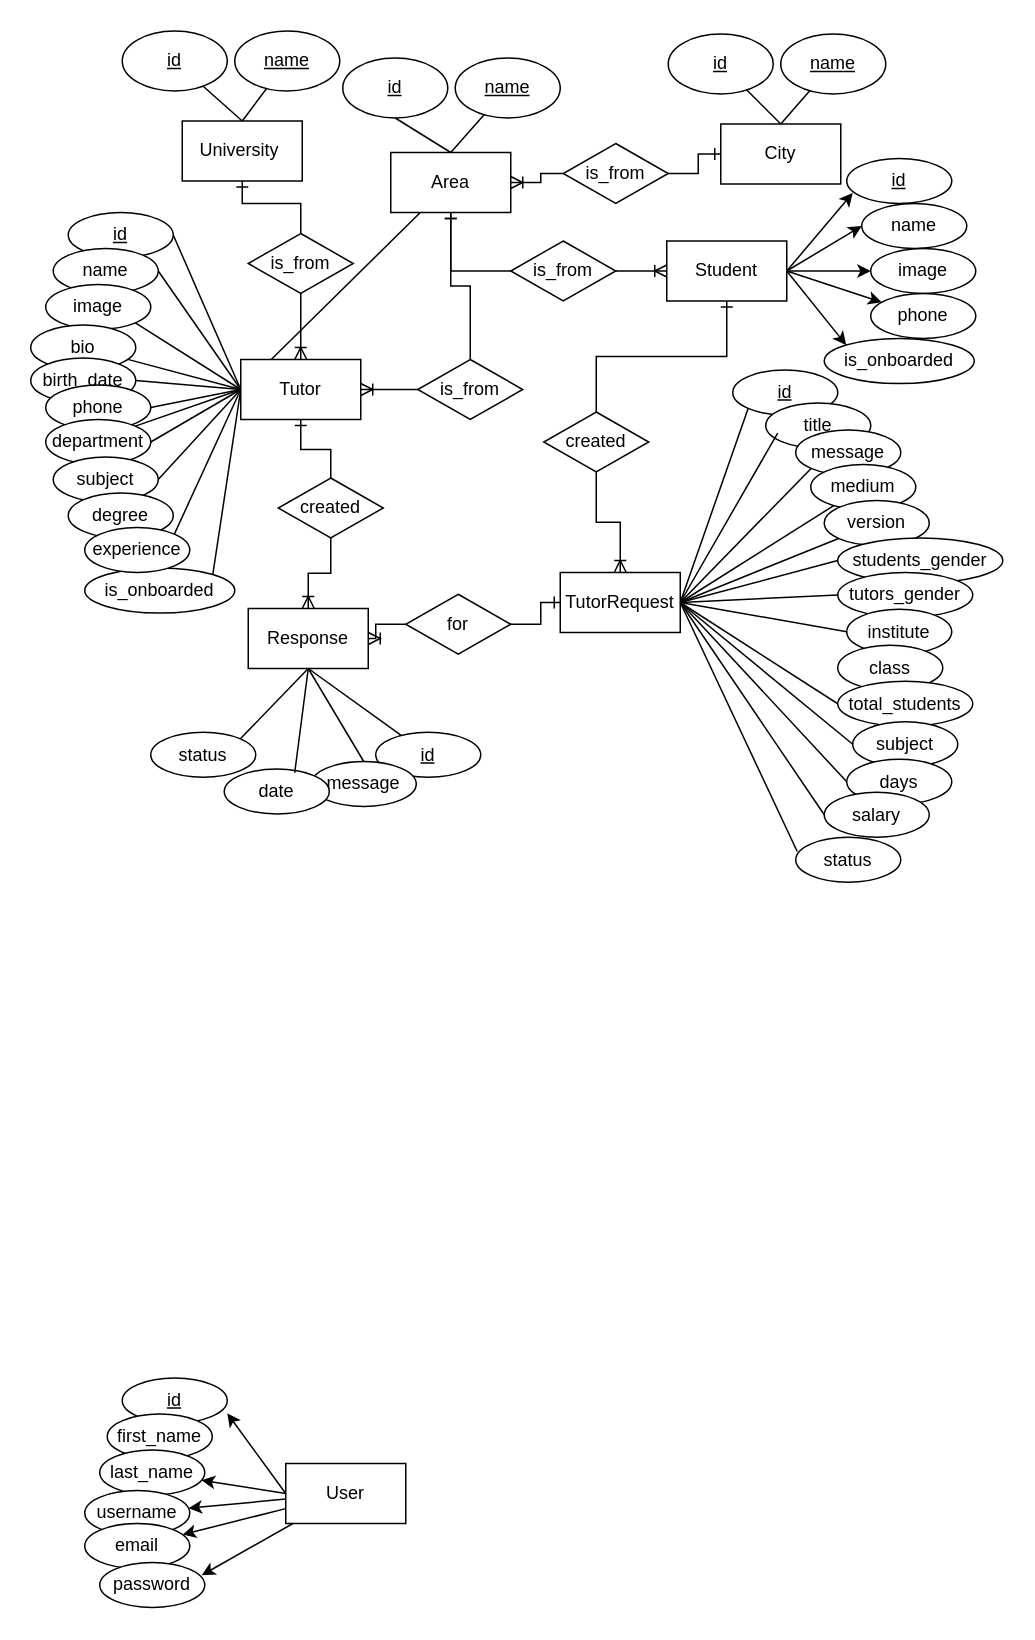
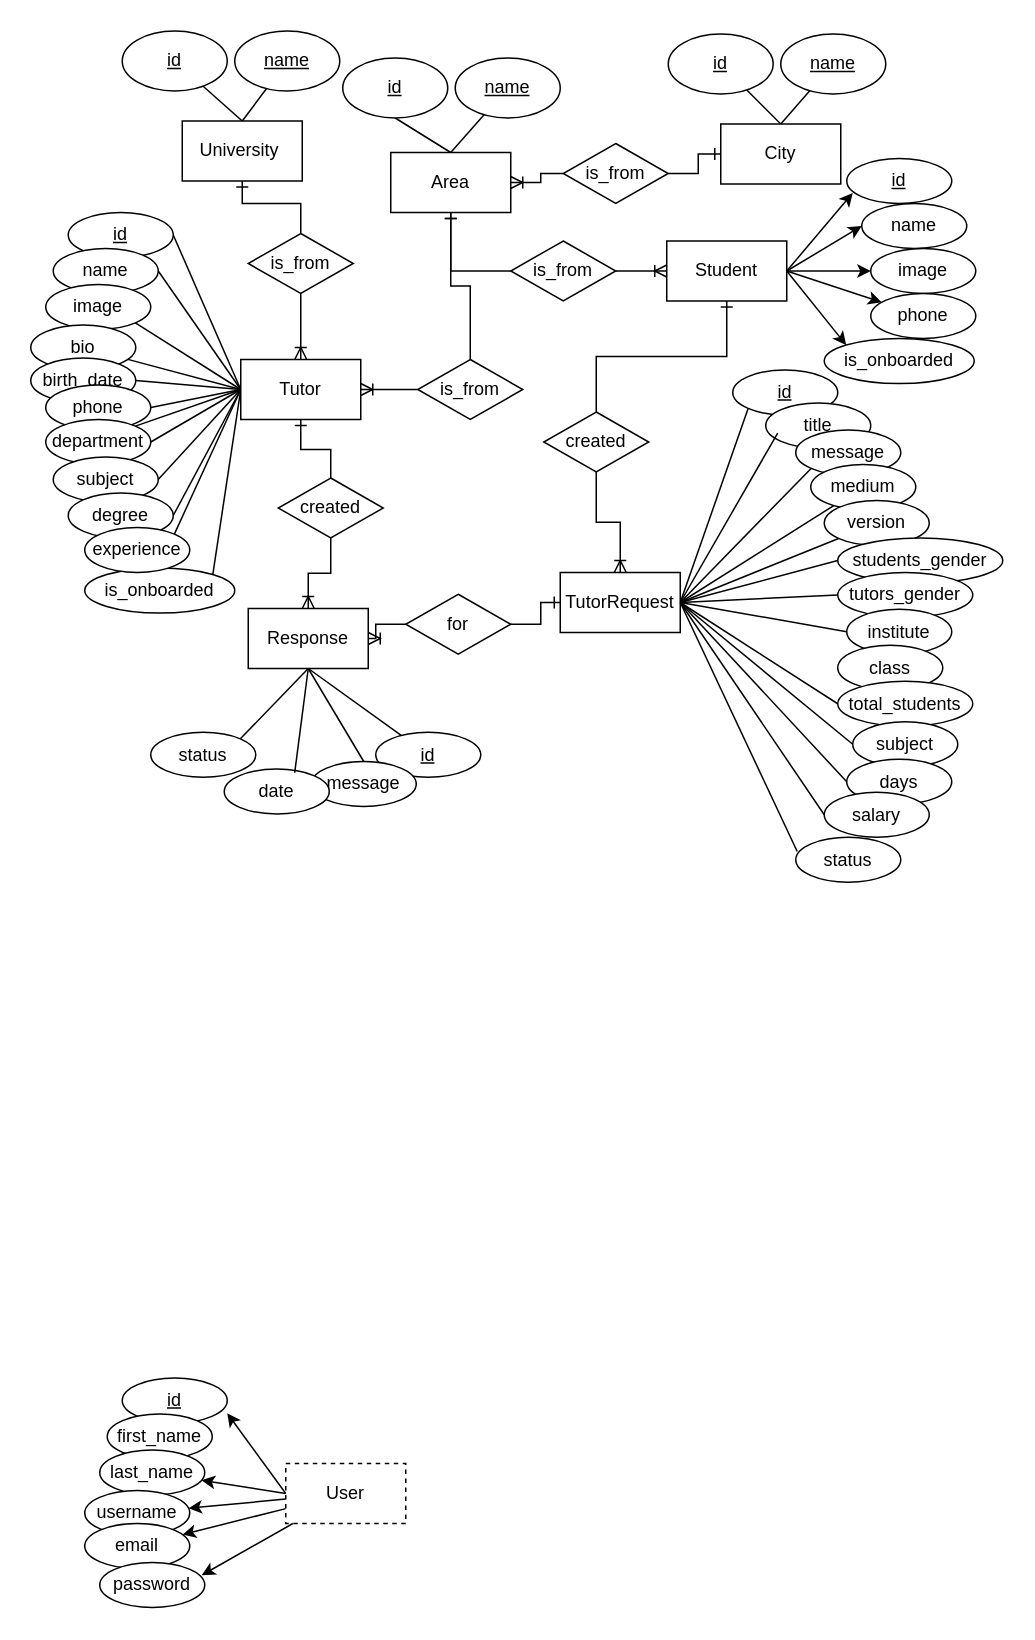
- <mxCell id="11" style="edgeStyle=none;rounded=0;orthogonalLoop=1;jettySize=auto;html=1;exitX=0;exitY=0.5;exitDx=0;exitDy=0;endArrow=none;endFill=0;" edge="1" parent="1" source="17" target="21"><mxGeometry relative="1" as="geometry" /></mxCell>
+ <mxCell id="11" style="edgeStyle=none;rounded=0;orthogonalLoop=1;jettySize=auto;html=1;exitX=0;exitY=0.5;exitDx=0;exitDy=0;entryX=1;entryY=0.5;entryDx=0;entryDy=0;endArrow=none;endFill=0;" edge="1" parent="1" source="17" target="75"><mxGeometry relative="1" as="geometry" /></mxCell>
- <mxCell id="38" value="User" style="rounded=0;whiteSpace=wrap;html=1;" vertex="1" parent="1"><mxGeometry x="190" y="975" width="80" height="40" as="geometry" /></mxCell>
+ <mxCell id="38" value="User" style="rounded=0;whiteSpace=wrap;html=1;dashed=1;" vertex="1" parent="1"><mxGeometry x="190" y="975" width="80" height="40" as="geometry" /></mxCell>
